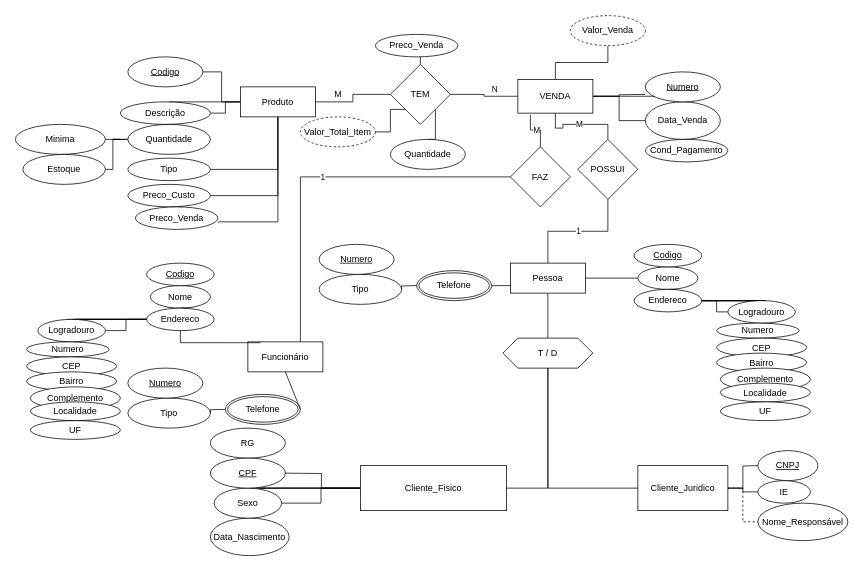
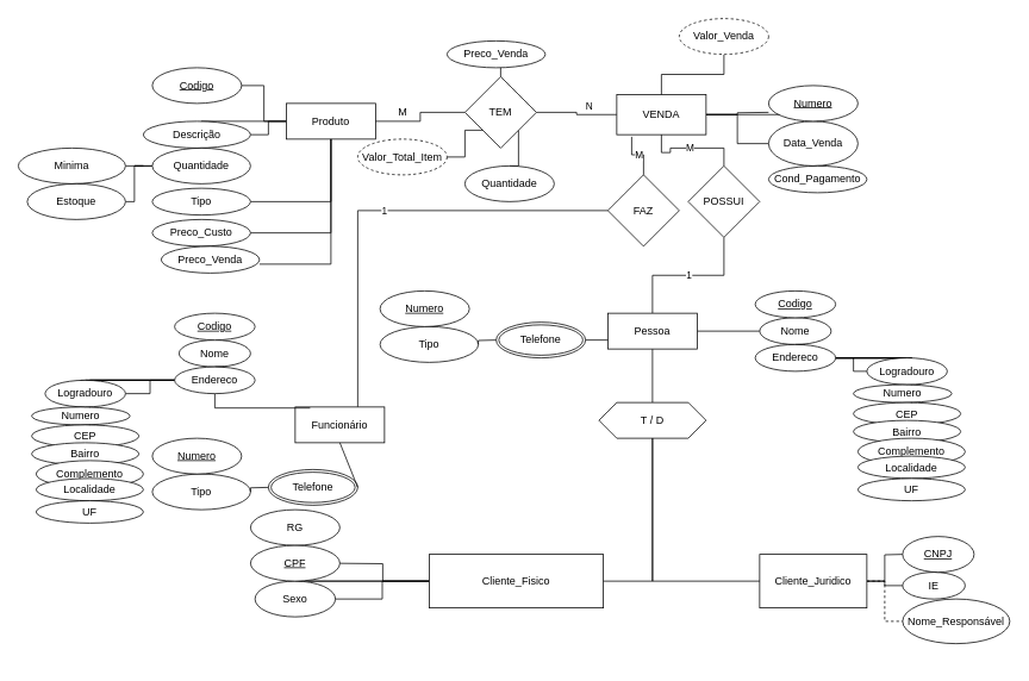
- <mxCell id="7" value="" style="edgeStyle=orthogonalEdgeStyle;rounded=0;orthogonalLoop=1;jettySize=auto;html=1;endArrow=none;endFill=0;" parent="1" source="11" target="41" edge="1"><mxGeometry relative="1" as="geometry" /></mxCell>
- <mxCell id="41" value="Data_Nascimento" style="ellipse;whiteSpace=wrap;html=1;" parent="1" vertex="1"><mxGeometry x="280" y="690" width="105" height="50" as="geometry" /></mxCell>
